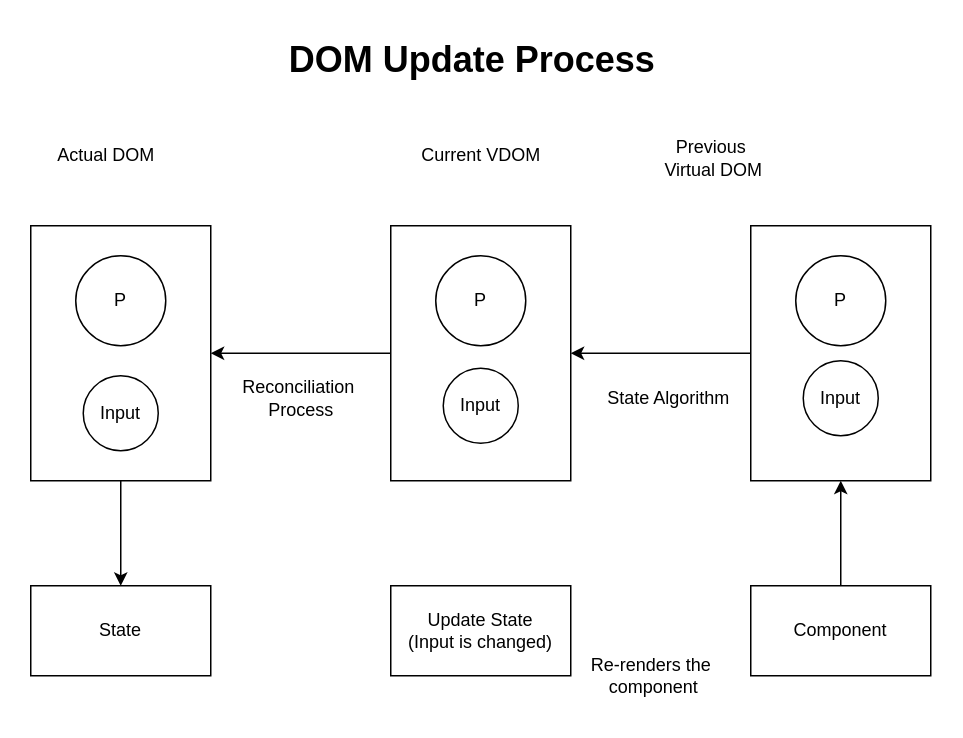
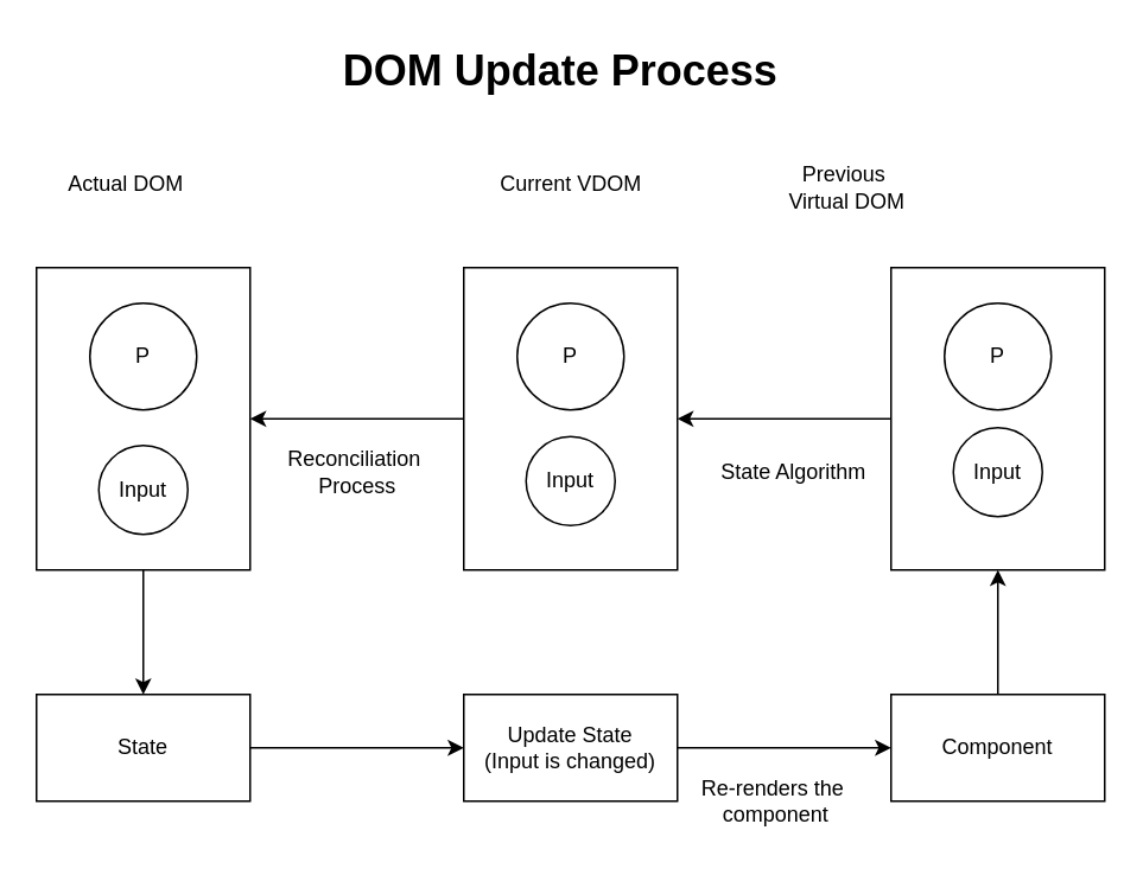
+ <mxCell id="18" value="" style="edgeStyle=orthogonalEdgeStyle;rounded=0;orthogonalLoop=1;jettySize=auto;html=1;" edge="1" parent="1" source="19" target="24"><mxGeometry relative="1" as="geometry" /></mxCell>
+ <mxCell id="23" style="edgeStyle=orthogonalEdgeStyle;rounded=0;orthogonalLoop=1;jettySize=auto;html=1;exitX=1;exitY=0.5;exitDx=0;exitDy=0;entryX=0;entryY=0.5;entryDx=0;entryDy=0;" edge="1" parent="1" source="24" target="3"><mxGeometry relative="1" as="geometry" /></mxCell>
